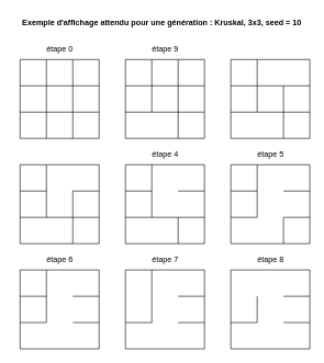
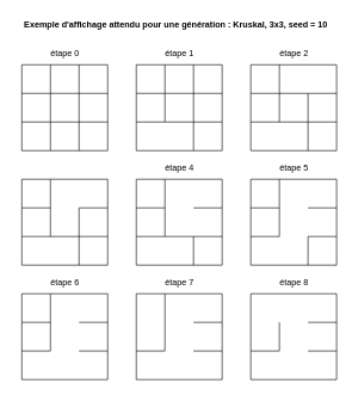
- <mxCell id="54" value="étape 9" style="text;html=1;align=center;verticalAlign=middle;resizable=0;points=[];autosize=1;strokeColor=none;fillColor=none;" parent="1" vertex="1"><mxGeometry x="220" y="60" width="60" height="30" as="geometry" /></mxCell>
+ <mxCell id="54" value="étape 1" style="text;html=1;align=center;verticalAlign=middle;resizable=0;points=[];autosize=1;strokeColor=none;fillColor=none;" parent="1" vertex="1"><mxGeometry x="220" y="60" width="60" height="30" as="geometry" /></mxCell>
+ <mxCell id="55" value="étape 2" style="text;html=1;align=center;verticalAlign=middle;resizable=0;points=[];autosize=1;strokeColor=none;fillColor=none;" parent="1" vertex="1"><mxGeometry x="380" y="60" width="60" height="30" as="geometry" /></mxCell>
